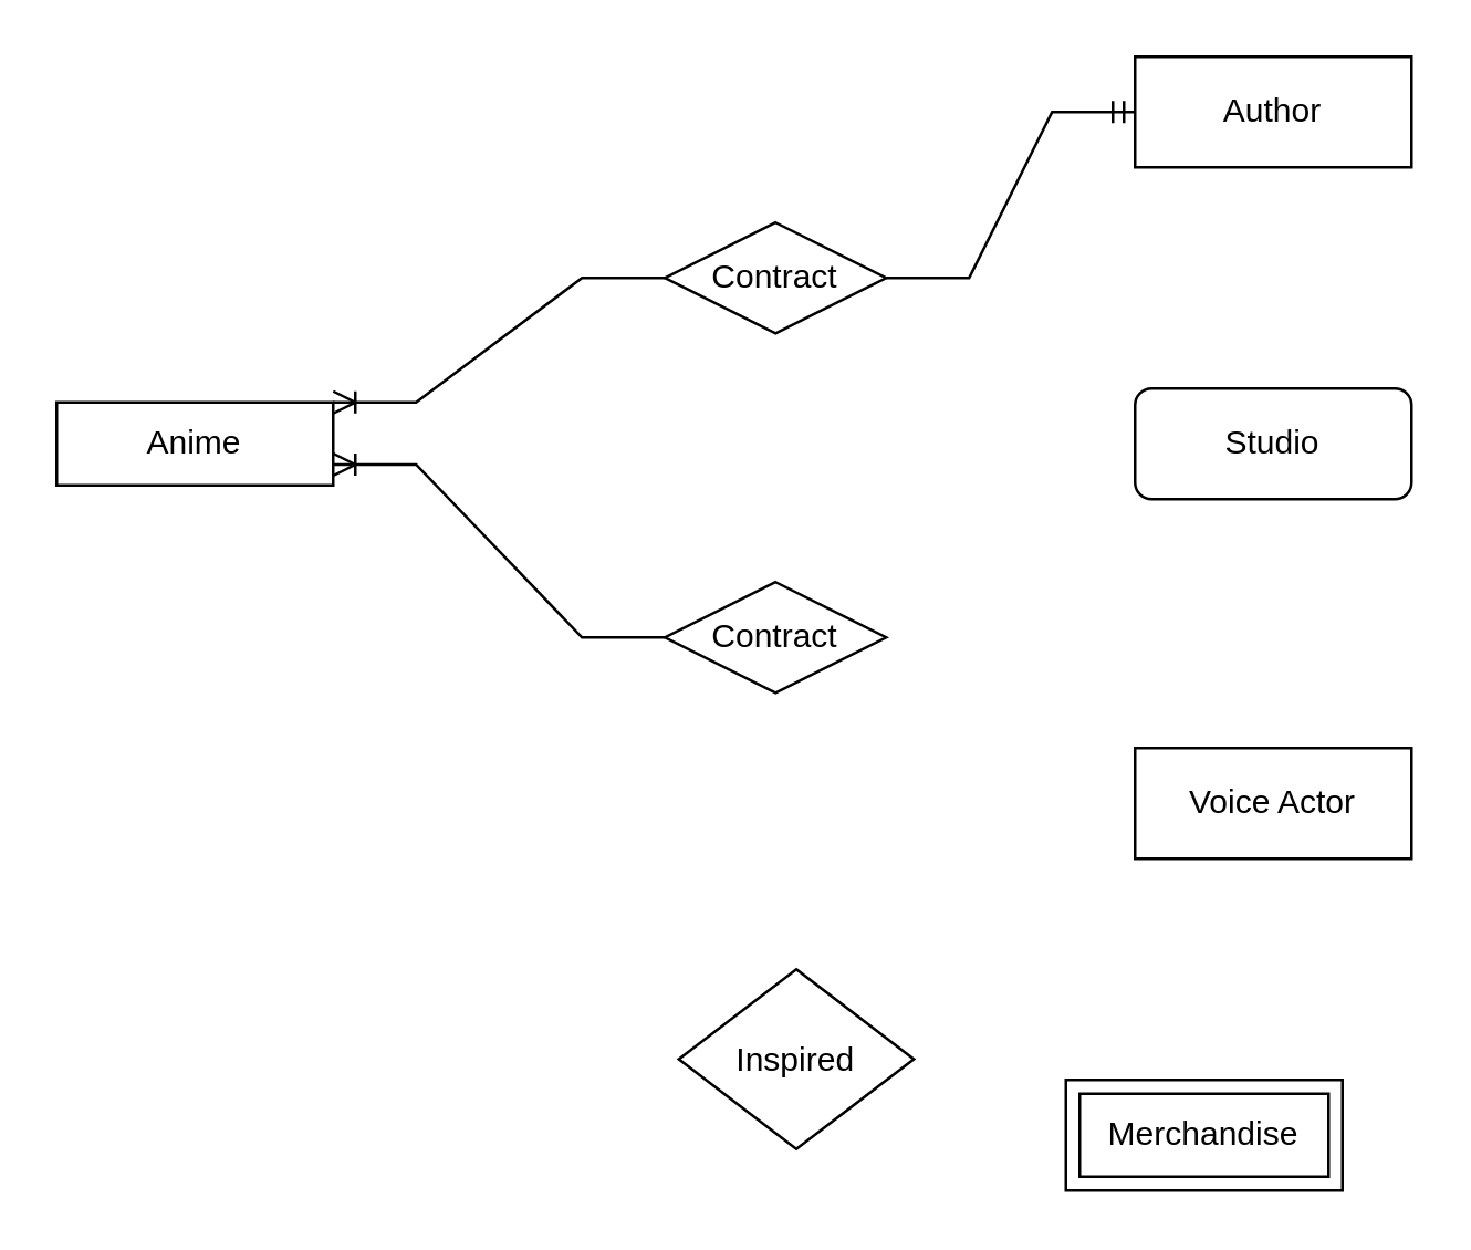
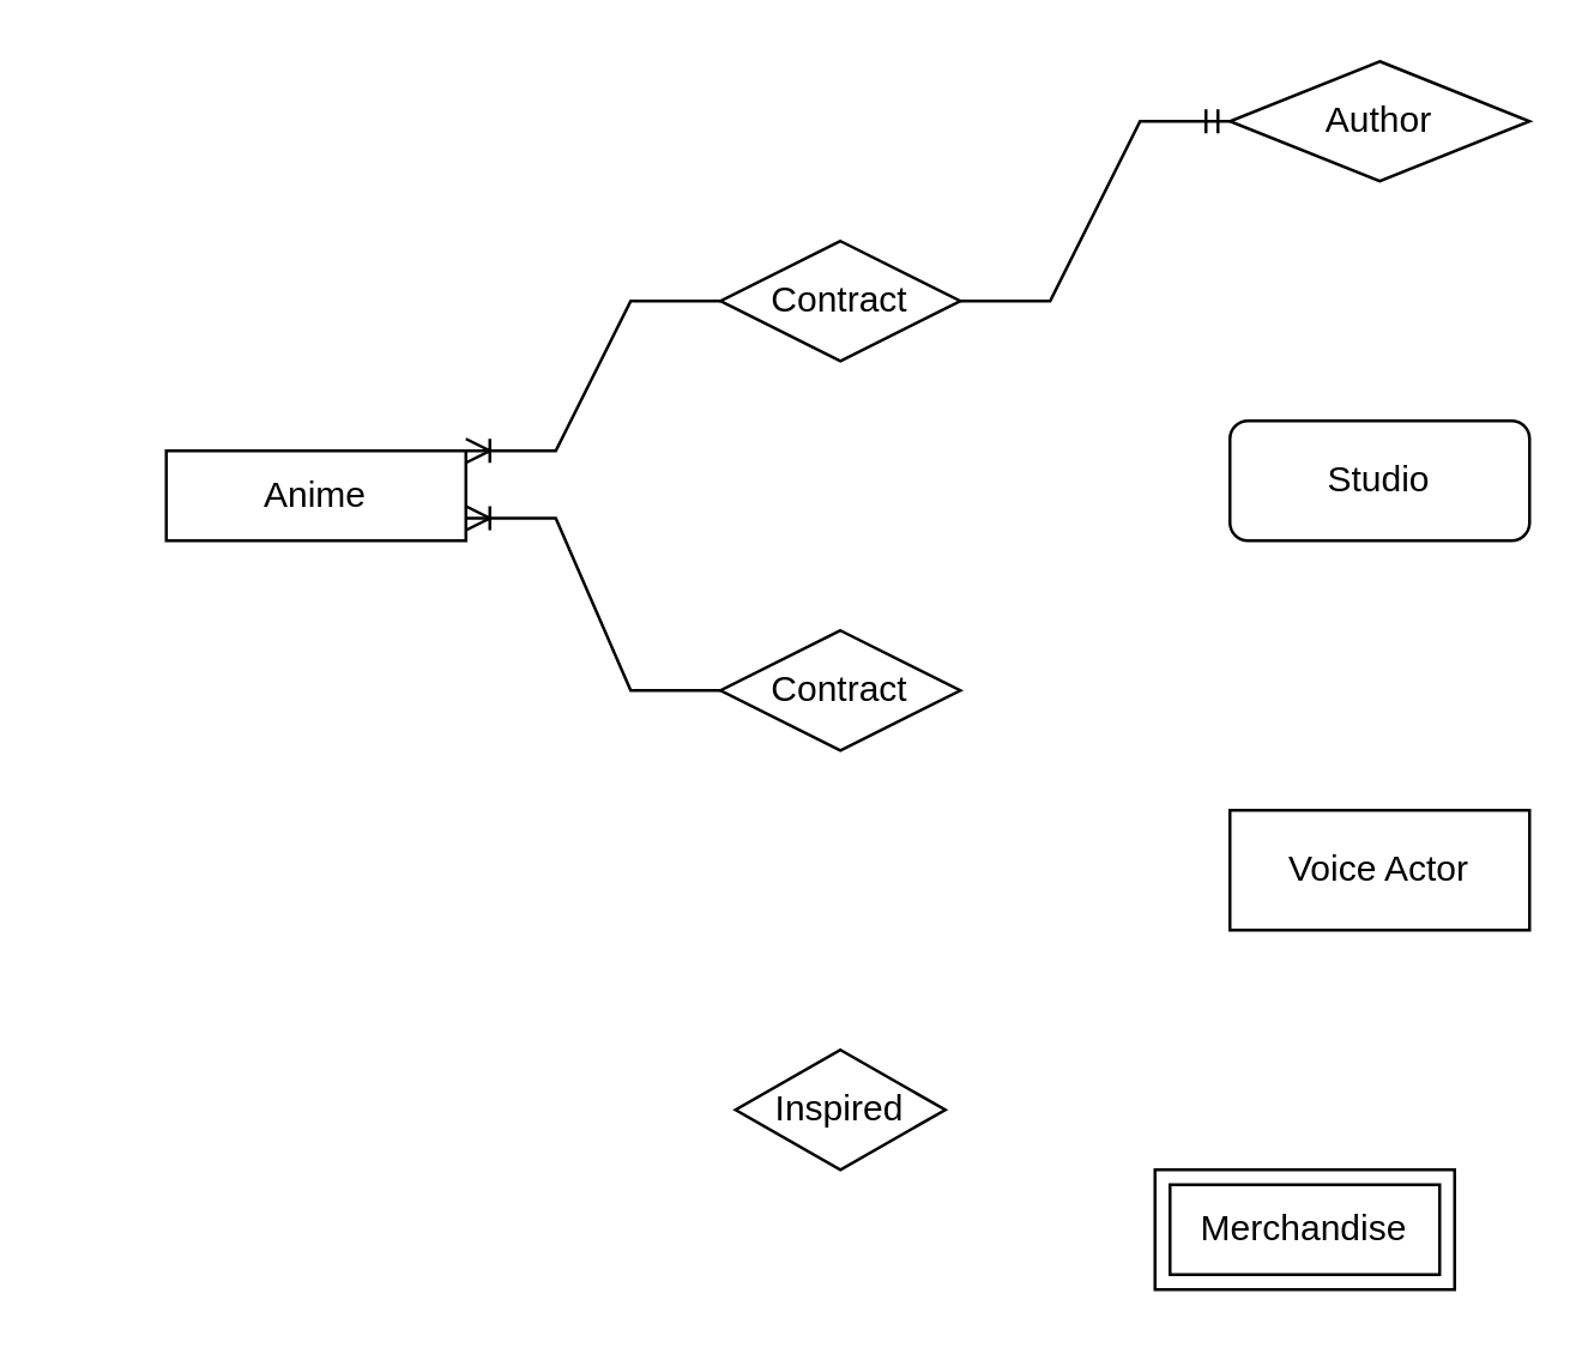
- <mxCell id="3" value="Author" style="whiteSpace=wrap;html=1;align=center;" vertex="1" parent="1"><mxGeometry x="410" y="20" width="100" height="40" as="geometry" /></mxCell>
+ <mxCell id="3" value="Author" style="rhombus;whiteSpace=wrap;html=1;align=center;" vertex="1" parent="1"><mxGeometry x="410" y="20" width="100" height="40" as="geometry" /></mxCell>
- <mxCell id="2" value="Anime" style="whiteSpace=wrap;html=1;align=center;" vertex="1" parent="1"><mxGeometry x="20" y="145" width="100" height="30" as="geometry" /></mxCell>
+ <mxCell id="2" value="Anime" style="whiteSpace=wrap;html=1;align=center;" vertex="1" parent="1"><mxGeometry x="55" y="150" width="100" height="30" as="geometry" /></mxCell>
- <mxCell id="10" value="Inspired" style="shape=rhombus;perimeter=rhombusPerimeter;whiteSpace=wrap;html=1;align=center;" vertex="1" parent="1"><mxGeometry x="245" y="350" width="85" height="65" as="geometry" /></mxCell>
+ <mxCell id="10" value="Inspired" style="shape=rhombus;perimeter=rhombusPerimeter;whiteSpace=wrap;html=1;align=center;" vertex="1" parent="1"><mxGeometry x="245" y="350" width="70" height="40" as="geometry" /></mxCell>
